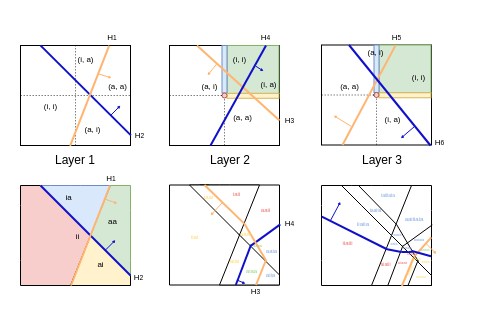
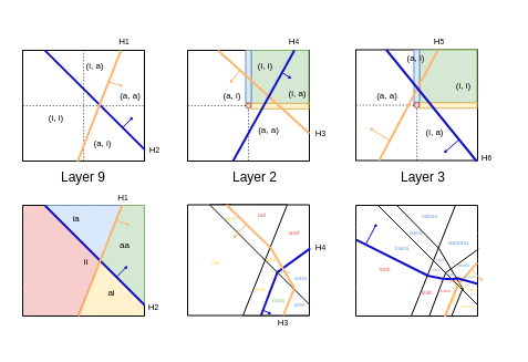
- <mxCell id="19" value="Layer 1" style="text;html=1;align=center;verticalAlign=middle;whiteSpace=wrap;rounded=0;" parent="1" vertex="1"><mxGeometry x="30" y="145" width="90" height="30" as="geometry" /></mxCell>
+ <mxCell id="19" value="Layer 9" style="text;html=1;align=center;verticalAlign=middle;whiteSpace=wrap;rounded=0;" parent="1" vertex="1"><mxGeometry x="30" y="145" width="90" height="30" as="geometry" /></mxCell>
